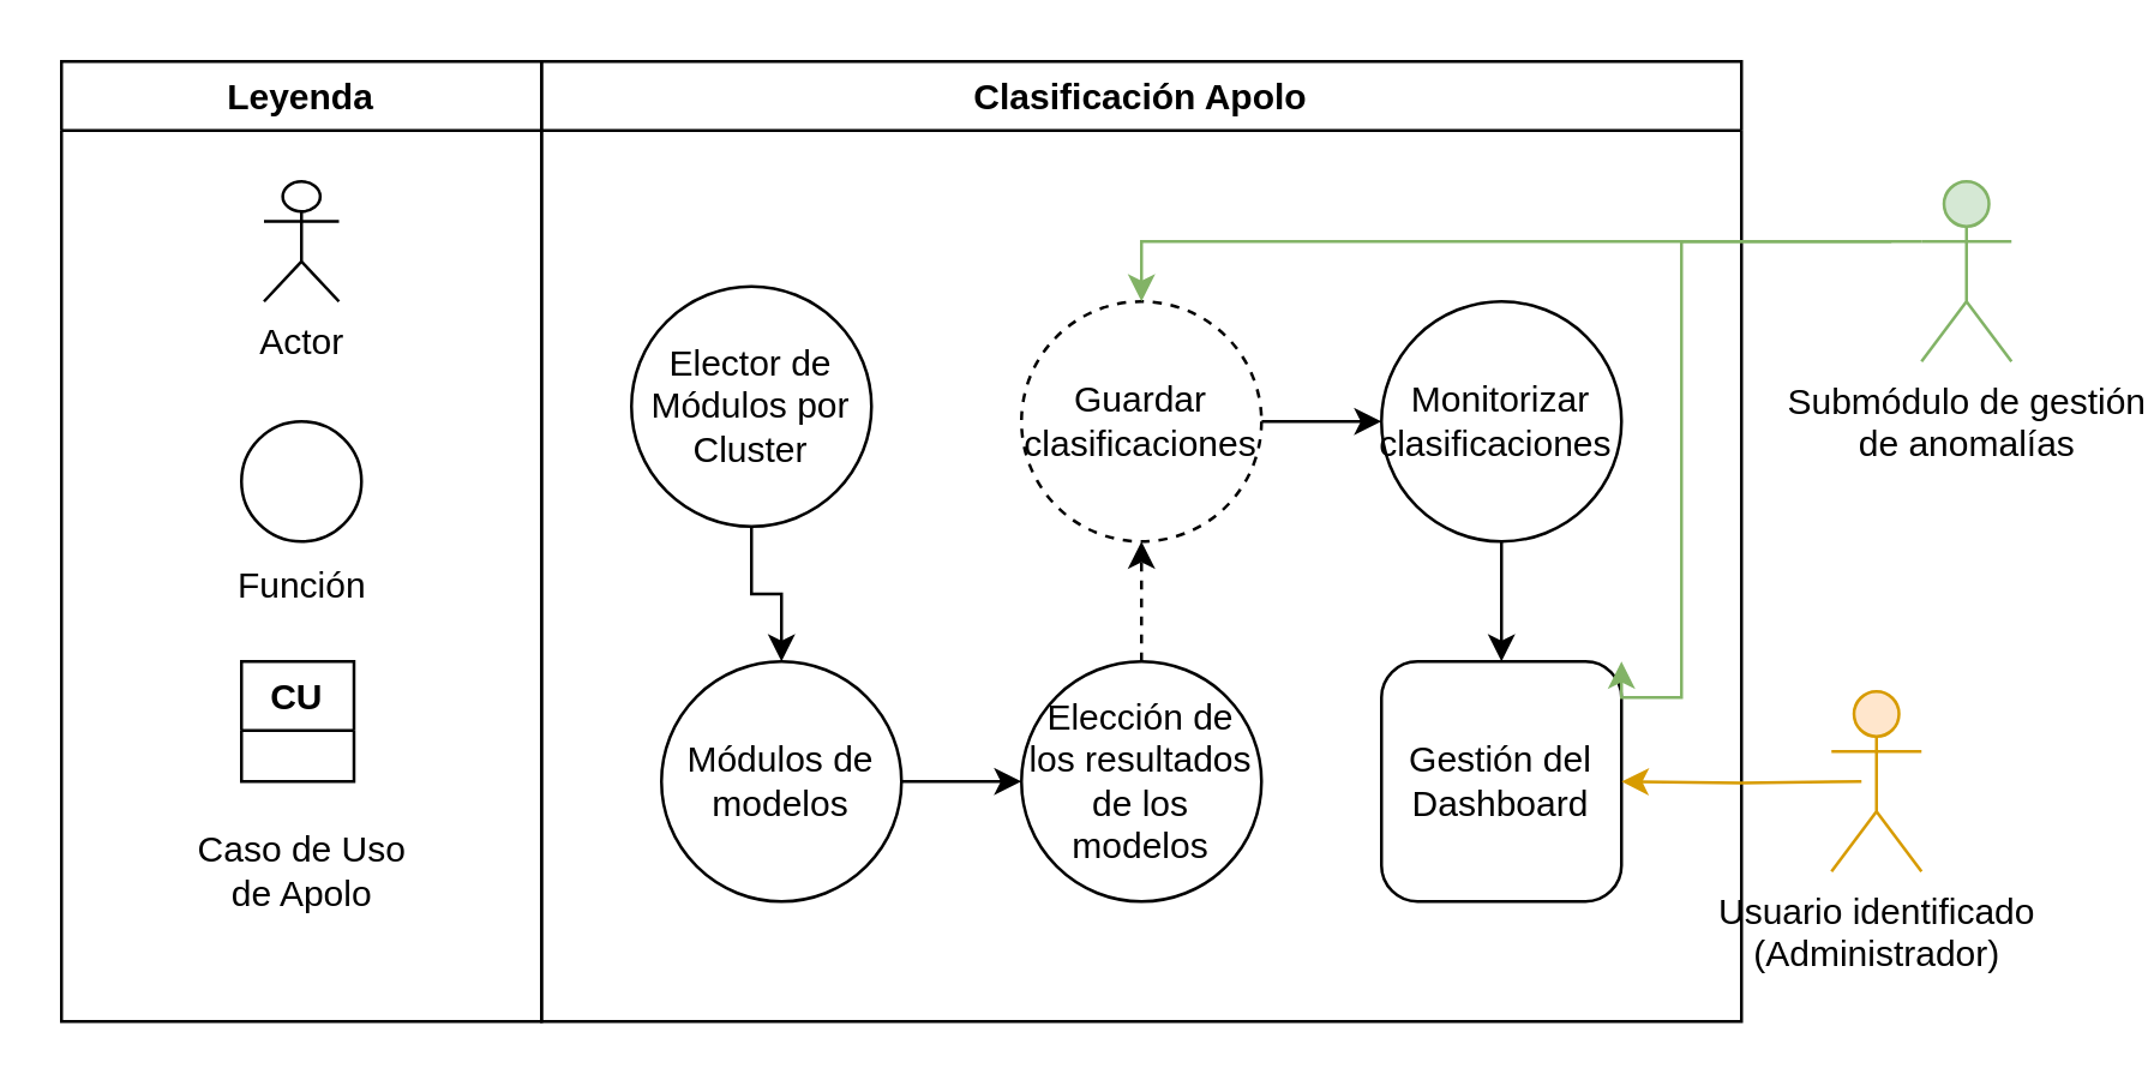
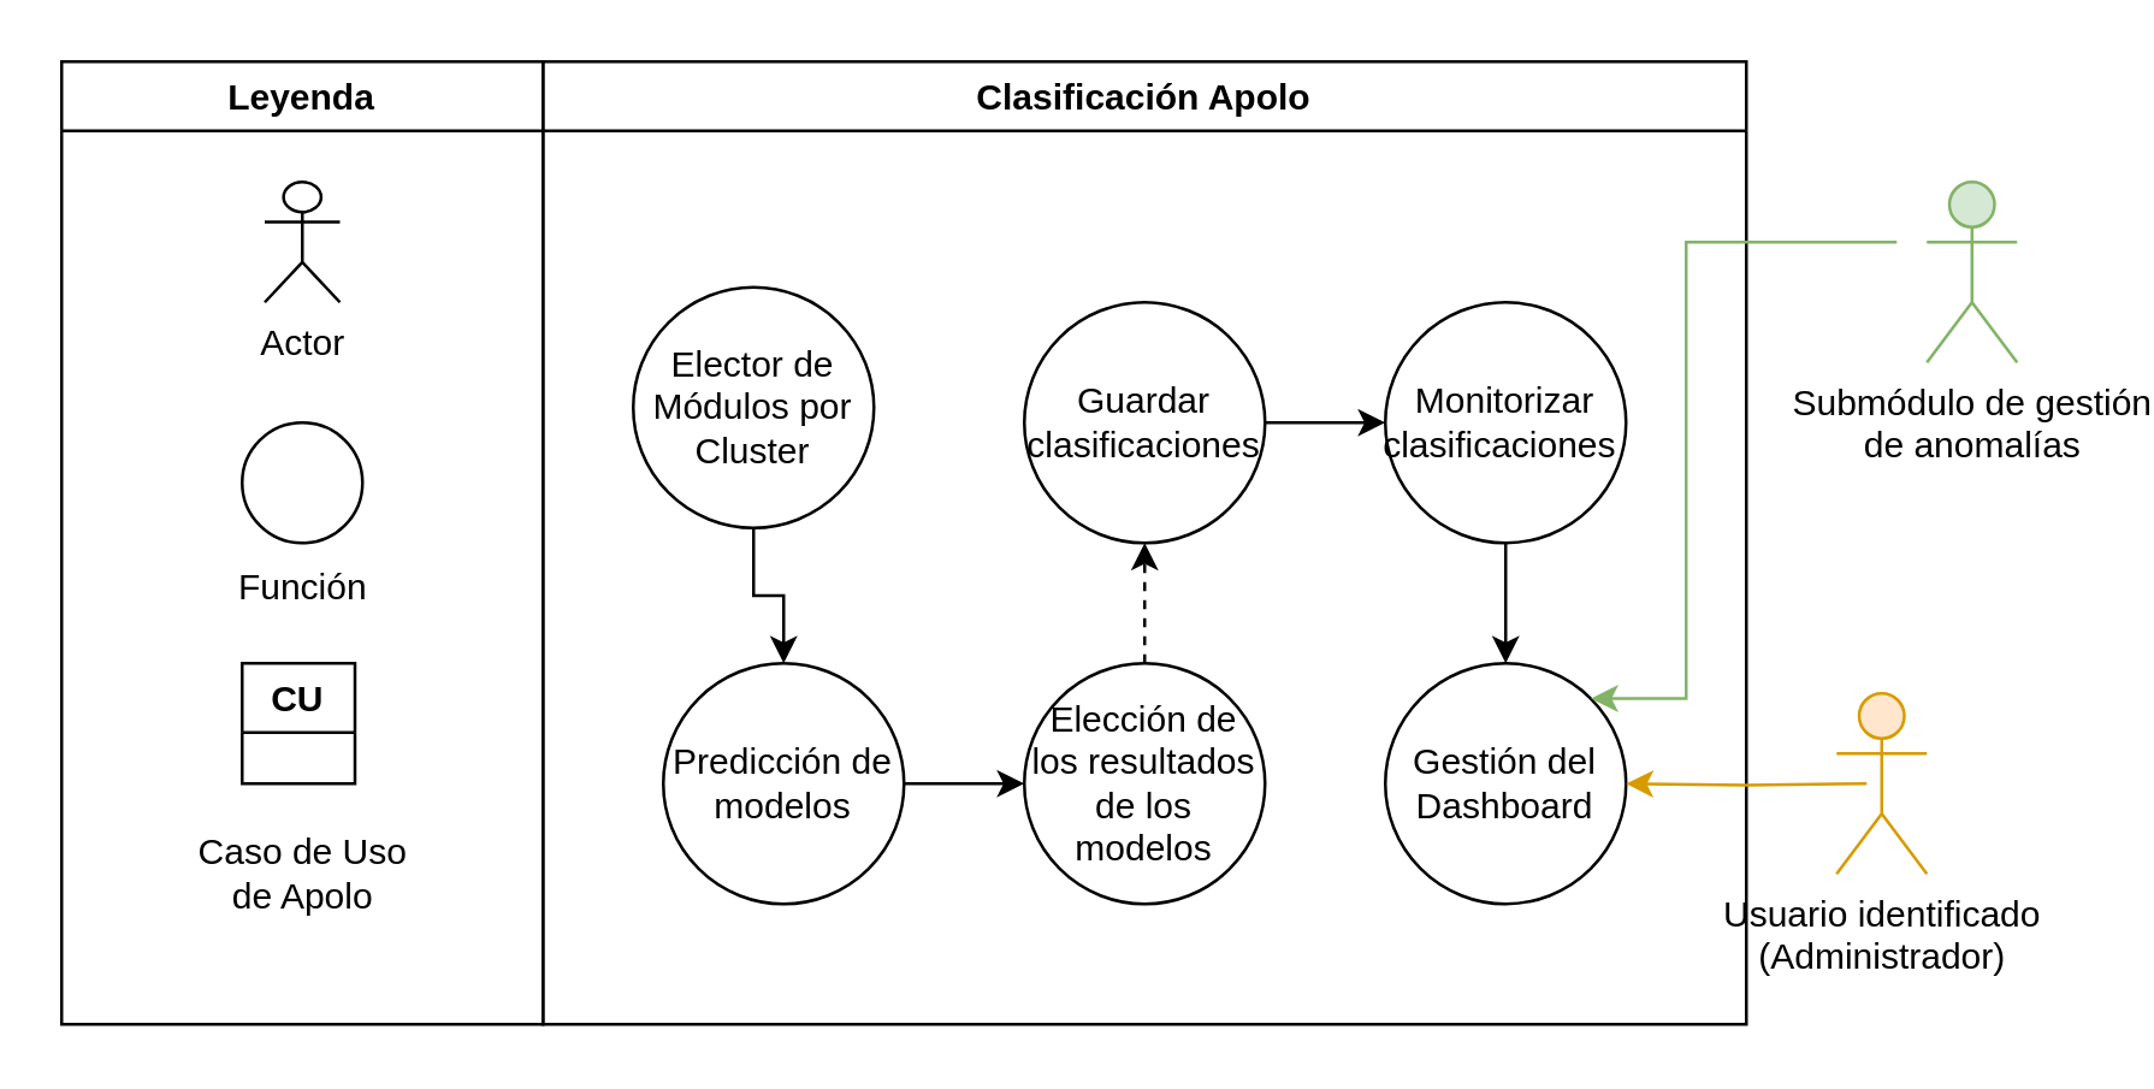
- <mxCell id="22" style="edgeStyle=orthogonalEdgeStyle;rounded=0;orthogonalLoop=1;jettySize=auto;html=1;entryX=0.5;entryY=0;entryDx=0;entryDy=0;fillColor=#d5e8d4;strokeColor=#82b366;exitX=0;exitY=0.333;exitDx=0;exitDy=0;exitPerimeter=0;" parent="1" target="10" edge="1" source="24"><mxGeometry relative="1" as="geometry"><mxPoint x="630" y="80" as="sourcePoint" /></mxGeometry></mxCell>
- <mxCell id="10" value="Guardar clasificaciones" style="ellipse;whiteSpace=wrap;html=1;aspect=fixed;dashed=1;" parent="2" vertex="1"><mxGeometry x="160" y="80" width="80" height="80" as="geometry" /></mxCell>
+ <mxCell id="10" value="Guardar clasificaciones" style="ellipse;whiteSpace=wrap;html=1;aspect=fixed;" parent="2" vertex="1"><mxGeometry x="160" y="80" width="80" height="80" as="geometry" /></mxCell>
- <mxCell id="6" value="Módulos de modelos" style="ellipse;whiteSpace=wrap;html=1;aspect=fixed;" parent="2" vertex="1"><mxGeometry x="40" y="200" width="80" height="80" as="geometry" /></mxCell>
+ <mxCell id="6" value="Predicción de modelos" style="ellipse;whiteSpace=wrap;html=1;aspect=fixed;" parent="2" vertex="1"><mxGeometry x="40" y="200" width="80" height="80" as="geometry" /></mxCell>
- <mxCell id="13" value="Gestión del Dashboard" style="whiteSpace=wrap;html=1;aspect=fixed;rounded=1;" parent="2" vertex="1"><mxGeometry x="280" y="200" width="80" height="80" as="geometry" /></mxCell>
+ <mxCell id="13" value="Gestión del Dashboard" style="ellipse;whiteSpace=wrap;html=1;aspect=fixed;" parent="2" vertex="1"><mxGeometry x="280" y="200" width="80" height="80" as="geometry" /></mxCell>
